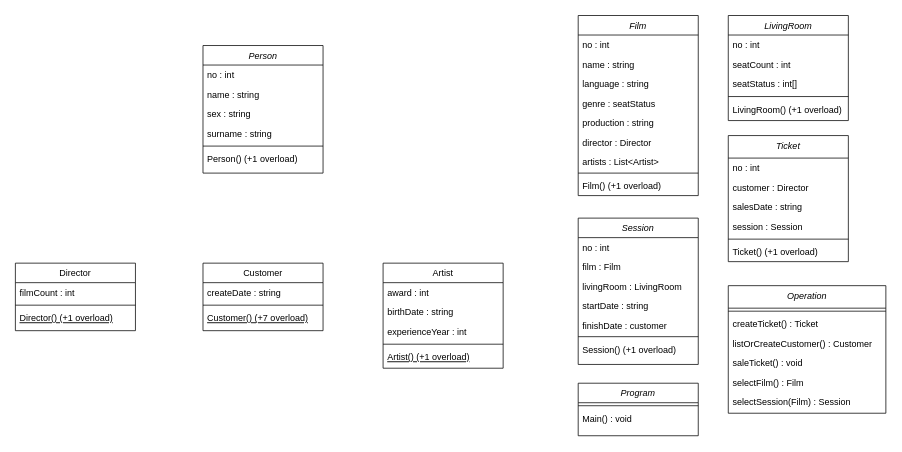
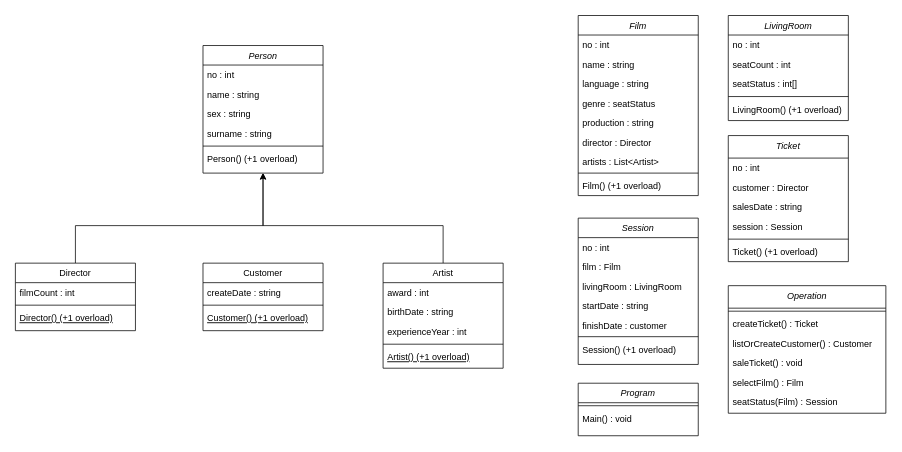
+ <mxCell id="9" style="edgeStyle=orthogonalEdgeStyle;rounded=0;orthogonalLoop=1;jettySize=auto;html=1;entryX=0.5;entryY=1;entryDx=0;entryDy=0;" edge="1" parent="1" source="10" target="2"><mxGeometry relative="1" as="geometry"><Array as="points"><mxPoint x="100" y="300" /><mxPoint x="350" y="300" /></Array></mxGeometry></mxCell>
+ <mxCell id="18" style="edgeStyle=orthogonalEdgeStyle;rounded=0;orthogonalLoop=1;jettySize=auto;html=1;entryX=0.5;entryY=1;entryDx=0;entryDy=0;" edge="1" parent="1" source="19" target="2"><mxGeometry relative="1" as="geometry"><Array as="points"><mxPoint x="590" y="300" /><mxPoint x="350" y="300" /></Array></mxGeometry></mxCell>
- <mxCell id="17" value="Customer() (+7 overload)" style="text;align=left;verticalAlign=top;spacingLeft=4;spacingRight=4;overflow=hidden;rotatable=0;points=[[0,0.5],[1,0.5]];portConstraint=eastwest;fontStyle=4" vertex="1" parent="14"><mxGeometry y="60" width="160" height="26" as="geometry" /></mxCell>
+ <mxCell id="17" value="Customer() (+1 overload)" style="text;align=left;verticalAlign=top;spacingLeft=4;spacingRight=4;overflow=hidden;rotatable=0;points=[[0,0.5],[1,0.5]];portConstraint=eastwest;fontStyle=4" vertex="1" parent="14"><mxGeometry y="60" width="160" height="26" as="geometry" /></mxCell>
- <mxCell id="62" value="selectSession(Film) : Session" style="text;align=left;verticalAlign=top;spacingLeft=4;spacingRight=4;overflow=hidden;rotatable=0;points=[[0,0.5],[1,0.5]];portConstraint=eastwest;" vertex="1" parent="56"><mxGeometry y="142" width="210" height="26" as="geometry" /></mxCell>
+ <mxCell id="62" value="seatStatus(Film) : Session" style="text;align=left;verticalAlign=top;spacingLeft=4;spacingRight=4;overflow=hidden;rotatable=0;points=[[0,0.5],[1,0.5]];portConstraint=eastwest;" vertex="1" parent="56"><mxGeometry y="142" width="210" height="26" as="geometry" /></mxCell>
